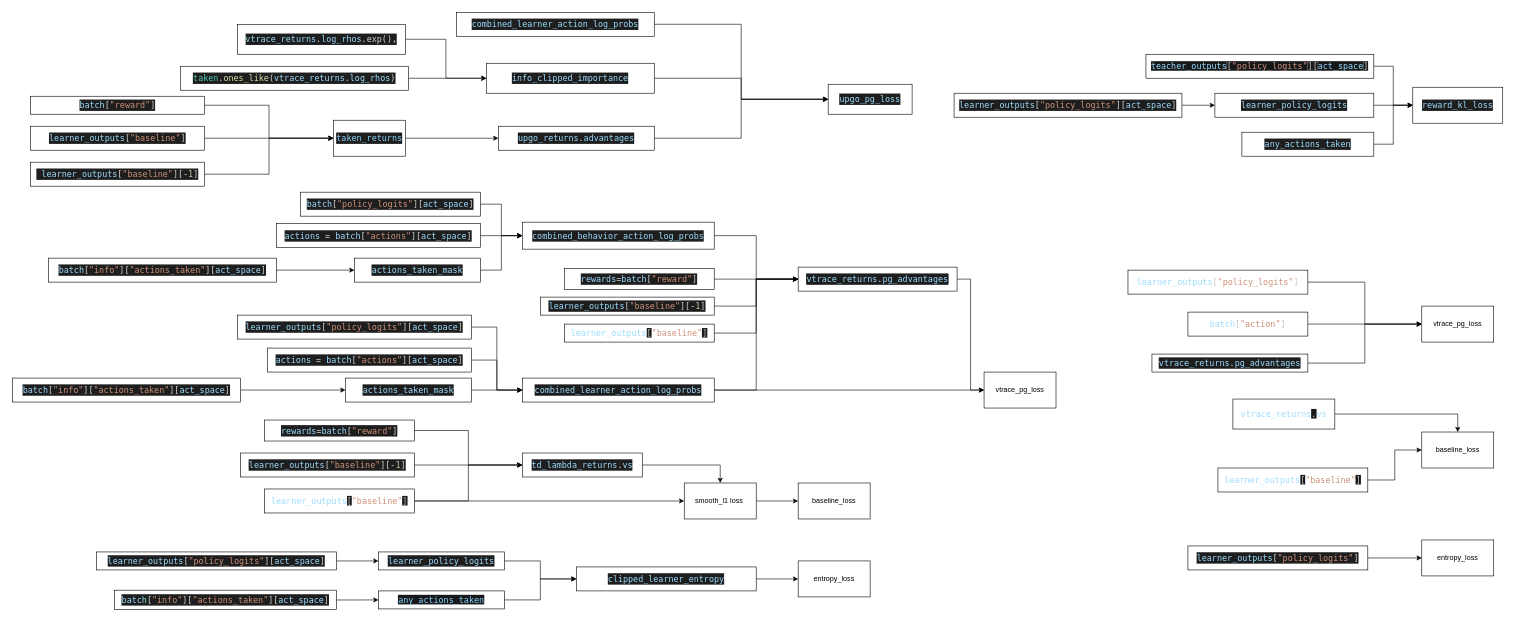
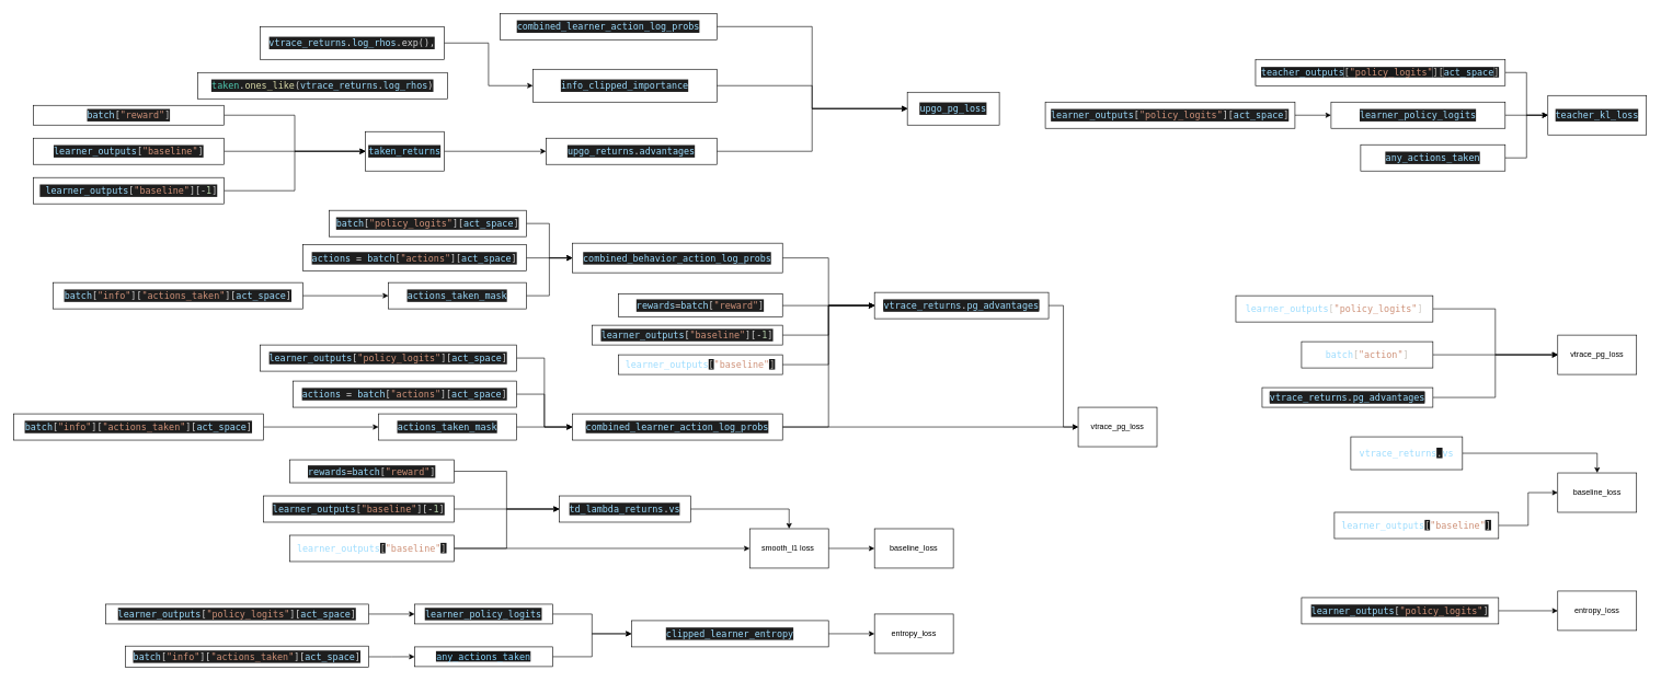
- <mxCell id="35" style="edgeStyle=orthogonalEdgeStyle;rounded=0;orthogonalLoop=1;jettySize=auto;html=1;entryX=0;entryY=0.5;entryDx=0;entryDy=0;" edge="1" parent="1" source="36" target="31"><mxGeometry relative="1" as="geometry" /></mxCell>
- <mxCell id="17" value="&lt;div style=&quot;color: rgb(212 , 212 , 212) ; background-color: rgb(30 , 30 , 30) ; font-family: &amp;#34;droid sans mono&amp;#34; , &amp;#34;monospace&amp;#34; , monospace ; font-size: 14px ; line-height: 19px&quot;&gt;&lt;span style=&quot;color: rgb(156 , 220 , 254)&quot;&gt;reward_kl_loss&lt;/span&gt;&lt;/div&gt;" style="rounded=0;whiteSpace=wrap;html=1;" vertex="1" parent="1"><mxGeometry x="2355" y="145" width="150" height="60" as="geometry" /></mxCell>
+ <mxCell id="17" value="&lt;div style=&quot;color: rgb(212 , 212 , 212) ; background-color: rgb(30 , 30 , 30) ; font-family: &amp;#34;droid sans mono&amp;#34; , &amp;#34;monospace&amp;#34; , monospace ; font-size: 14px ; line-height: 19px&quot;&gt;&lt;span style=&quot;color: rgb(156 , 220 , 254)&quot;&gt;teacher_kl_loss&lt;/span&gt;&lt;/div&gt;" style="rounded=0;whiteSpace=wrap;html=1;" vertex="1" parent="1"><mxGeometry x="2355" y="145" width="150" height="60" as="geometry" /></mxCell>
- <mxCell id="61" value="&lt;div style=&quot;color: rgb(212 , 212 , 212) ; background-color: rgb(30 , 30 , 30) ; font-family: &amp;#34;droid sans mono&amp;#34; , &amp;#34;monospace&amp;#34; , monospace ; font-size: 14px ; line-height: 19px&quot;&gt;&lt;span style=&quot;color: rgb(156 , 220 , 254)&quot;&gt;td_lambda_returns&lt;/span&gt;.&lt;span style=&quot;color: rgb(156 , 220 , 254)&quot;&gt;vs&lt;/span&gt;&lt;/div&gt;" style="rounded=0;whiteSpace=wrap;html=1;" vertex="1" parent="1"><mxGeometry x="870" y="755" width="200" height="40" as="geometry" /></mxCell>
+ <mxCell id="61" value="&lt;div style=&quot;color: rgb(212 , 212 , 212) ; background-color: rgb(30 , 30 , 30) ; font-family: &amp;#34;droid sans mono&amp;#34; , &amp;#34;monospace&amp;#34; , monospace ; font-size: 14px ; line-height: 19px&quot;&gt;&lt;span style=&quot;color: rgb(156 , 220 , 254)&quot;&gt;td_lambda_returns&lt;/span&gt;.&lt;span style=&quot;color: rgb(156 , 220 , 254)&quot;&gt;vs&lt;/span&gt;&lt;/div&gt;" style="rounded=0;whiteSpace=wrap;html=1;" vertex="1" parent="1"><mxGeometry x="850" y="755" width="200" height="40" as="geometry" /></mxCell>
